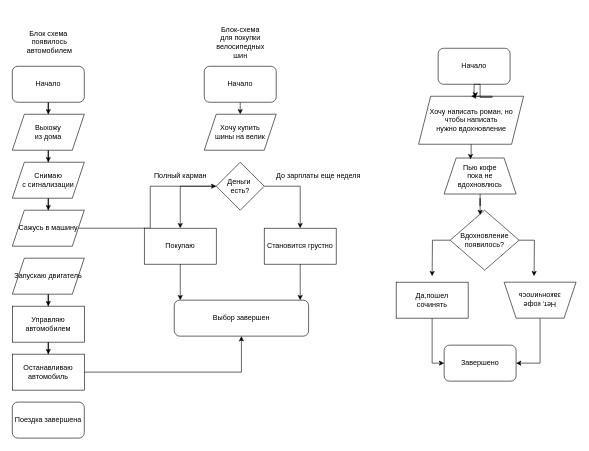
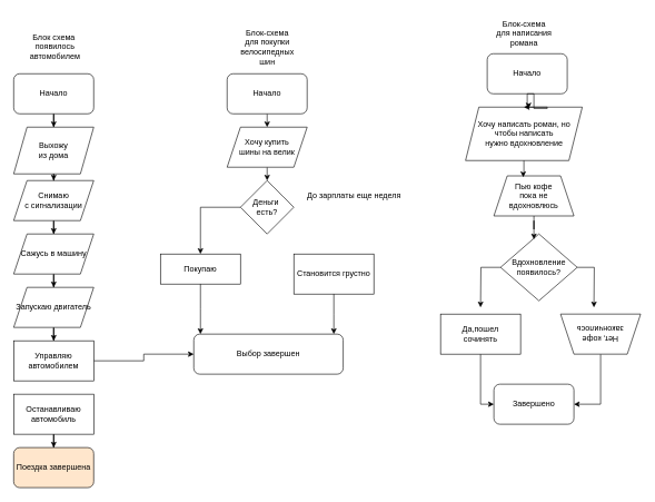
+ <mxCell id="33" value="Блок-схема&lt;div&gt;для написания&lt;/div&gt;&lt;div&gt;романа&lt;/div&gt;" style="text;html=1;align=center;verticalAlign=middle;resizable=0;points=[];autosize=1;strokeColor=none;fillColor=none;" vertex="1" parent="1"><mxGeometry x="730" y="20" width="110" height="60" as="geometry" /></mxCell>
- <mxCell id="6" value="Выхожу&lt;div&gt;из дома&lt;/div&gt;" style="shape=parallelogram;perimeter=parallelogramPerimeter;whiteSpace=wrap;html=1;fixedSize=1;" vertex="1" parent="1"><mxGeometry x="20" y="190" width="120" height="60" as="geometry" /></mxCell>
+ <mxCell id="6" value="Выхожу&lt;div&gt;из дома&lt;/div&gt;" style="shape=parallelogram;perimeter=parallelogramPerimeter;whiteSpace=wrap;html=1;fixedSize=1;" vertex="1" parent="1"><mxGeometry x="20" y="190" width="120" height="70" as="geometry" /></mxCell>
+ <mxCell id="21" style="edgeStyle=orthogonalEdgeStyle;rounded=0;orthogonalLoop=1;jettySize=auto;html=1;exitX=0.5;exitY=1;exitDx=0;exitDy=0;entryX=0.5;entryY=0;entryDx=0;entryDy=0;" edge="1" parent="1" source="22" target="25"><mxGeometry relative="1" as="geometry" /></mxCell>
- <mxCell id="28" value="Полный карман" style="text;html=1;align=center;verticalAlign=middle;resizable=0;points=[];autosize=1;strokeColor=none;fillColor=none;" vertex="1" parent="1"><mxGeometry x="245" y="278" width="110" height="30" as="geometry" /></mxCell>
- <mxCell id="24" style="edgeStyle=orthogonalEdgeStyle;rounded=0;orthogonalLoop=1;jettySize=auto;html=1;exitX=1;exitY=0.5;exitDx=0;exitDy=0;" edge="1" parent="1" source="25" target="27"><mxGeometry relative="1" as="geometry" /></mxCell>
- <mxCell id="9" style="edgeStyle=orthogonalEdgeStyle;rounded=0;orthogonalLoop=1;jettySize=auto;html=1;" edge="1" parent="1" source="10" target="25"><mxGeometry relative="1" as="geometry" /></mxCell>
+ <mxCell id="9" style="edgeStyle=orthogonalEdgeStyle;rounded=0;orthogonalLoop=1;jettySize=auto;html=1;entryX=0.5;entryY=0;entryDx=0;entryDy=0;" edge="1" parent="1" source="10" target="12"><mxGeometry relative="1" as="geometry" /></mxCell>
- <mxCell id="26" value="Покупаю" style="rounded=0;whiteSpace=wrap;html=1;" vertex="1" parent="1"><mxGeometry x="240" y="380" width="120" height="60" as="geometry" /></mxCell>
+ <mxCell id="26" value="Покупаю" style="rounded=0;whiteSpace=wrap;html=1;" vertex="1" parent="1"><mxGeometry x="240" y="380" width="120" height="45" as="geometry" /></mxCell>
- <mxCell id="13" style="edgeStyle=orthogonalEdgeStyle;rounded=0;orthogonalLoop=1;jettySize=auto;html=1;entryX=0.5;entryY=0;entryDx=0;entryDy=0;" edge="1" parent="1" source="14" target="16"><mxGeometry relative="1" as="geometry" /></mxCell>
+ <mxCell id="13" style="edgeStyle=orthogonalEdgeStyle;rounded=0;orthogonalLoop=1;jettySize=auto;html=1;" edge="1" parent="1" source="14" target="30"><mxGeometry relative="1" as="geometry" /></mxCell>
- <mxCell id="15" style="edgeStyle=orthogonalEdgeStyle;rounded=0;orthogonalLoop=1;jettySize=auto;html=1;" edge="1" parent="1" source="16" target="30"><mxGeometry relative="1" as="geometry" /></mxCell>
+ <mxCell id="15" style="edgeStyle=orthogonalEdgeStyle;rounded=0;orthogonalLoop=1;jettySize=auto;html=1;entryX=0.5;entryY=0;entryDx=0;entryDy=0;" edge="1" parent="1" source="16" target="17"><mxGeometry relative="1" as="geometry" /></mxCell>
- <mxCell id="17" value="Поездка завершена" style="rounded=1;whiteSpace=wrap;html=1;" vertex="1" parent="1"><mxGeometry x="20" y="670" width="120" height="60" as="geometry" /></mxCell>
+ <mxCell id="17" value="Поездка завершена" style="rounded=1;whiteSpace=wrap;html=1;fillColor=#ffe6cc;" vertex="1" parent="1"><mxGeometry x="20" y="670" width="120" height="60" as="geometry" /></mxCell>
